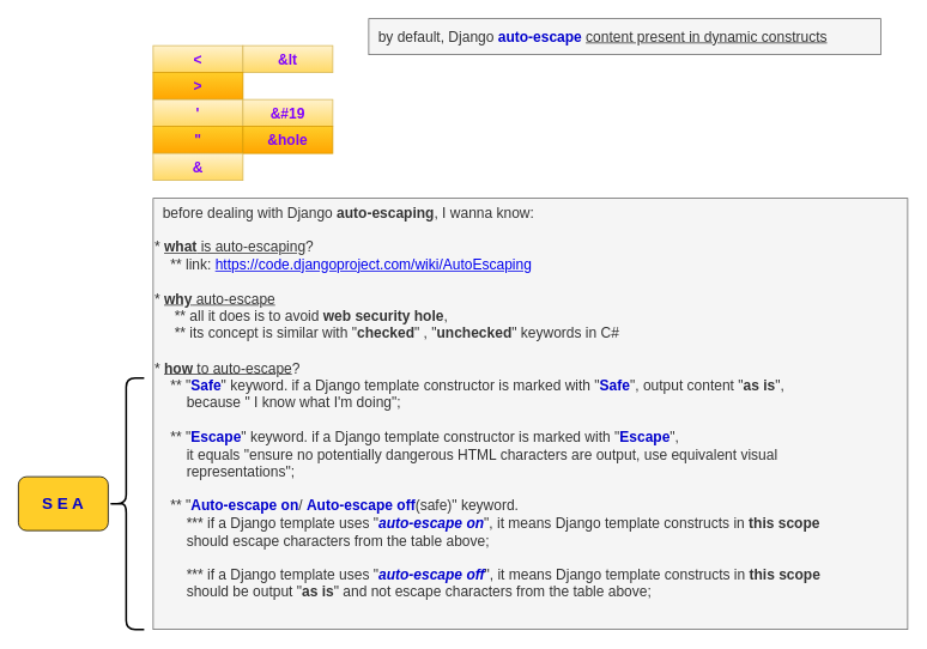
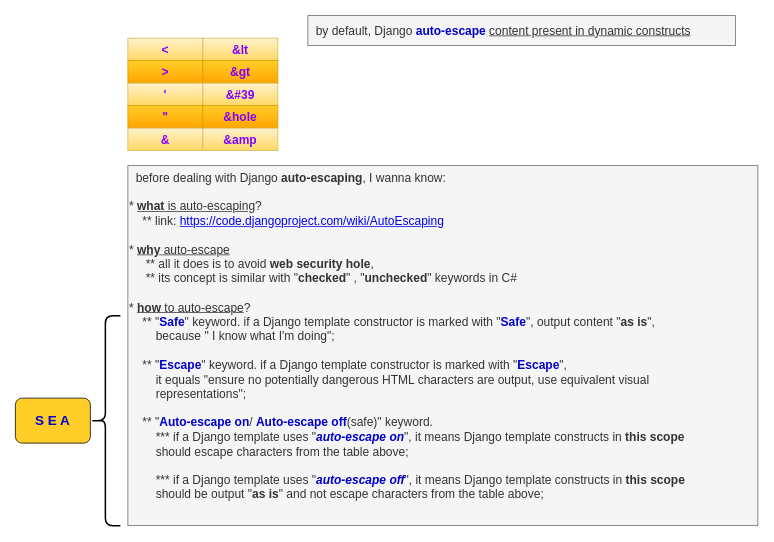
+ <mxCell id="9" value="&amp;amp;gt" style="text;html=1;strokeColor=#d79b00;fillColor=#ffcd28;align=center;verticalAlign=middle;whiteSpace=wrap;rounded=0;fontStyle=1;gradientColor=#ffa500;fontColor=#7F00FF;fontSize=16;" parent="5" vertex="1"><mxGeometry x="100" y="60" width="100" height="30" as="geometry" /></mxCell>
- <mxCell id="11" value="&amp;amp;#19" style="text;html=1;strokeColor=#d6b656;fillColor=#fff2cc;align=center;verticalAlign=middle;whiteSpace=wrap;rounded=0;fontStyle=1;gradientColor=#ffd966;fontColor=#7F00FF;fontSize=16;" parent="5" vertex="1"><mxGeometry x="100" y="90" width="100" height="30" as="geometry" /></mxCell>
+ <mxCell id="11" value="&amp;amp;#39" style="text;html=1;strokeColor=#d6b656;fillColor=#fff2cc;align=center;verticalAlign=middle;whiteSpace=wrap;rounded=0;fontStyle=1;gradientColor=#ffd966;fontColor=#7F00FF;fontSize=16;" parent="5" vertex="1"><mxGeometry x="100" y="90" width="100" height="30" as="geometry" /></mxCell>
+ <mxCell id="15" value="&amp;amp;amp" style="text;html=1;strokeColor=#d6b656;fillColor=#fff2cc;align=center;verticalAlign=middle;whiteSpace=wrap;rounded=0;fontStyle=1;gradientColor=#ffd966;fontColor=#7F00FF;fontSize=16;" parent="5" vertex="1"><mxGeometry x="100" y="150" width="100" height="30" as="geometry" /></mxCell>
